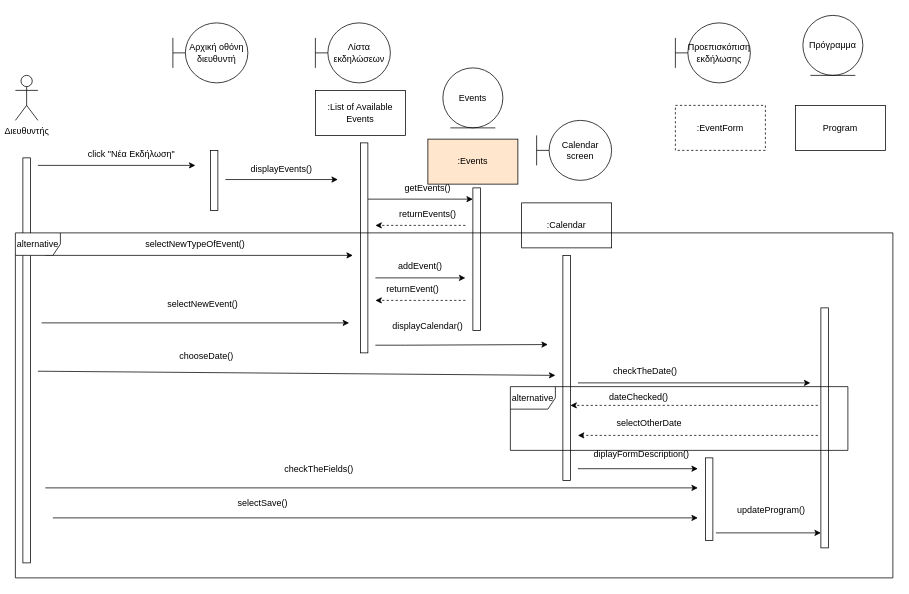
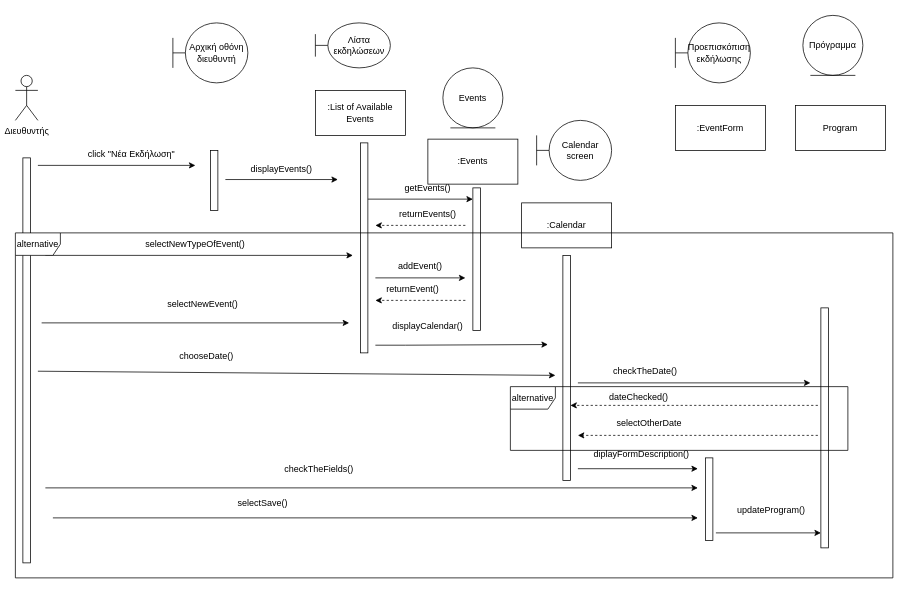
- <mxCell id="4" value="Λίστα εκδηλώσεων" style="shape=umlBoundary;whiteSpace=wrap;html=1;" parent="1" vertex="1"><mxGeometry x="420" y="30" width="100" height="80" as="geometry" /></mxCell>
+ <mxCell id="4" value="Λίστα εκδηλώσεων" style="shape=umlBoundary;whiteSpace=wrap;html=1;" parent="1" vertex="1"><mxGeometry x="420" y="30" width="100" height="60" as="geometry" /></mxCell>
- <mxCell id="38" value=":EventForm" style="rounded=0;whiteSpace=wrap;html=1;dashed=1;" parent="1" vertex="1"><mxGeometry x="900" y="140" width="120" height="60" as="geometry" /></mxCell>
+ <mxCell id="38" value=":EventForm" style="rounded=0;whiteSpace=wrap;html=1;" parent="1" vertex="1"><mxGeometry x="900" y="140" width="120" height="60" as="geometry" /></mxCell>
- <mxCell id="56" value=":Events" style="rounded=0;whiteSpace=wrap;html=1;fillColor=#ffe6cc;" vertex="1" parent="1"><mxGeometry x="570" y="185" width="120" height="60" as="geometry" /></mxCell>
+ <mxCell id="56" value=":Events" style="rounded=0;whiteSpace=wrap;html=1;" vertex="1" parent="1"><mxGeometry x="570" y="185" width="120" height="60" as="geometry" /></mxCell>
